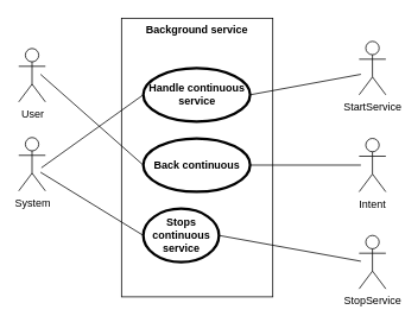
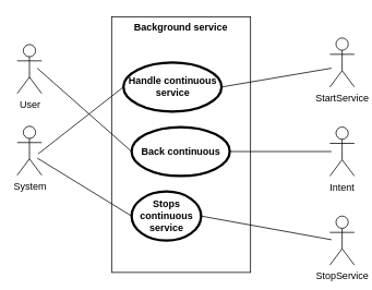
- <mxCell id="4" value="Handle continuous service" style="shape=ellipse;html=1;strokeWidth=3;fontStyle=1;whiteSpace=wrap;align=center;perimeter=ellipsePerimeter;" parent="1" vertex="1"><mxGeometry x="160.5" y="76" width="120" height="60" as="geometry" /></mxCell>
+ <mxCell id="4" value="Handle continuous service" style="shape=ellipse;html=1;strokeWidth=3;fontStyle=1;whiteSpace=wrap;align=center;perimeter=ellipsePerimeter;" parent="1" vertex="1"><mxGeometry x="150.5" y="76" width="120" height="60" as="geometry" /></mxCell>
